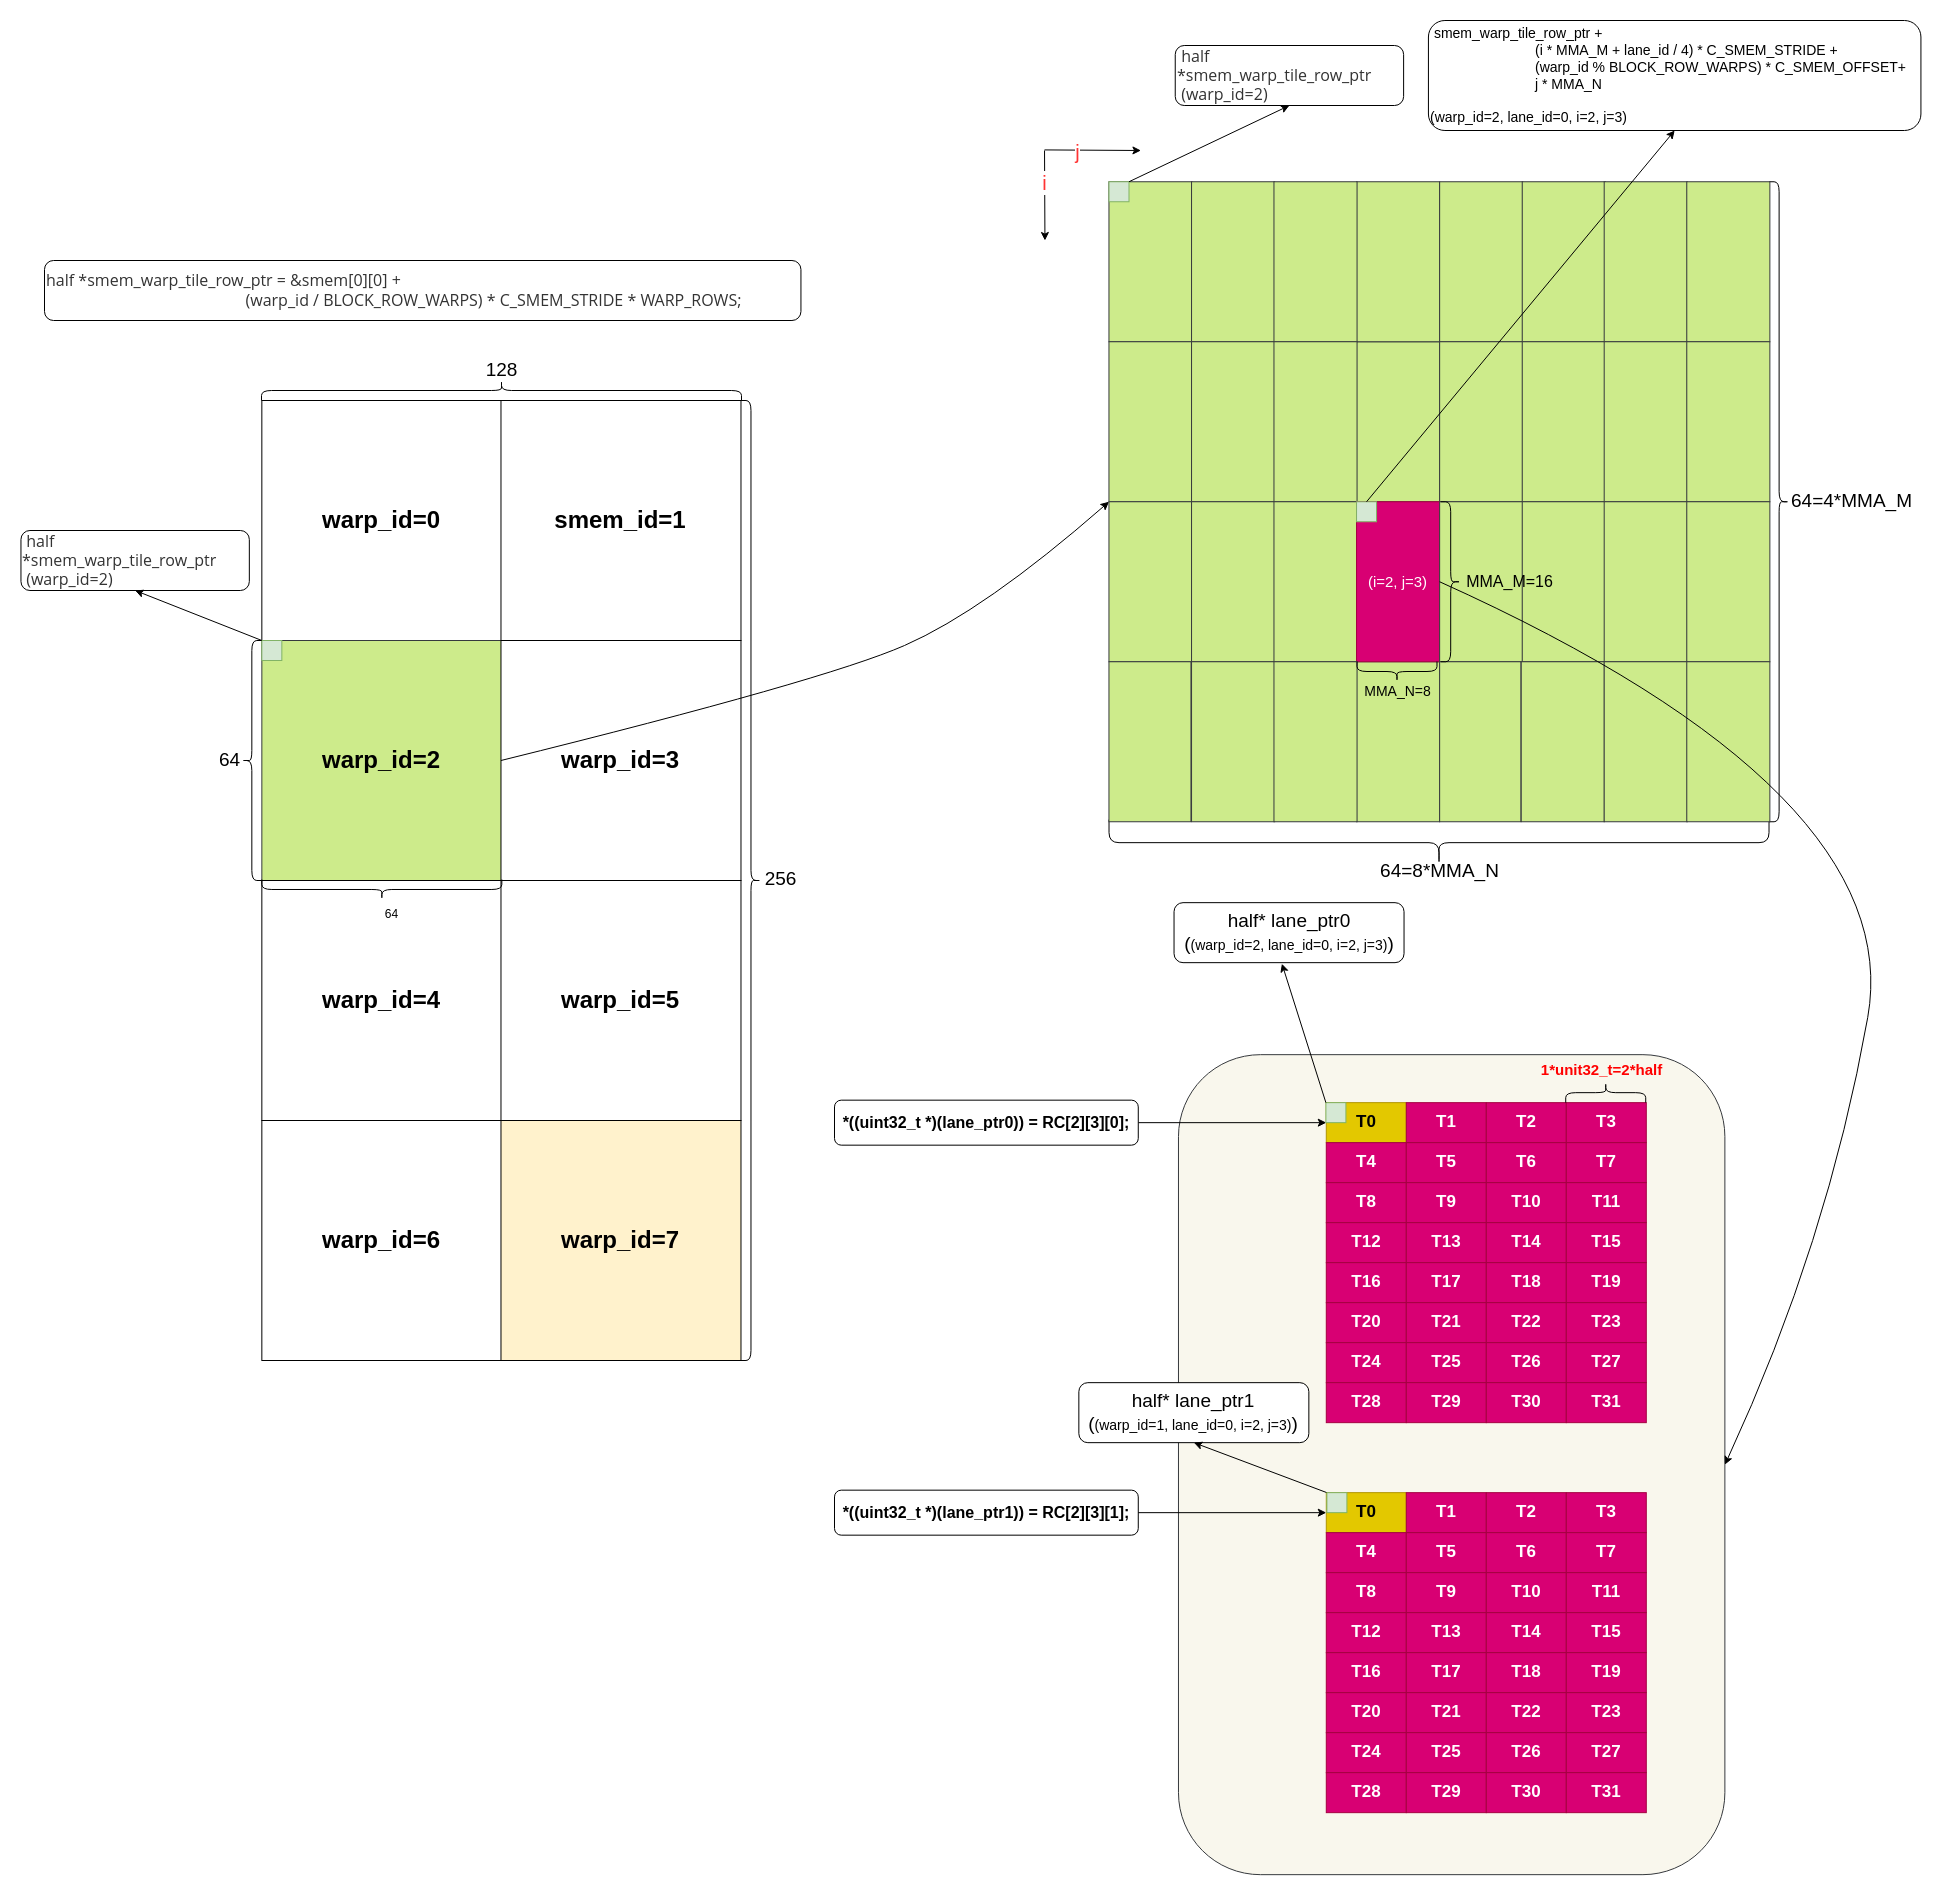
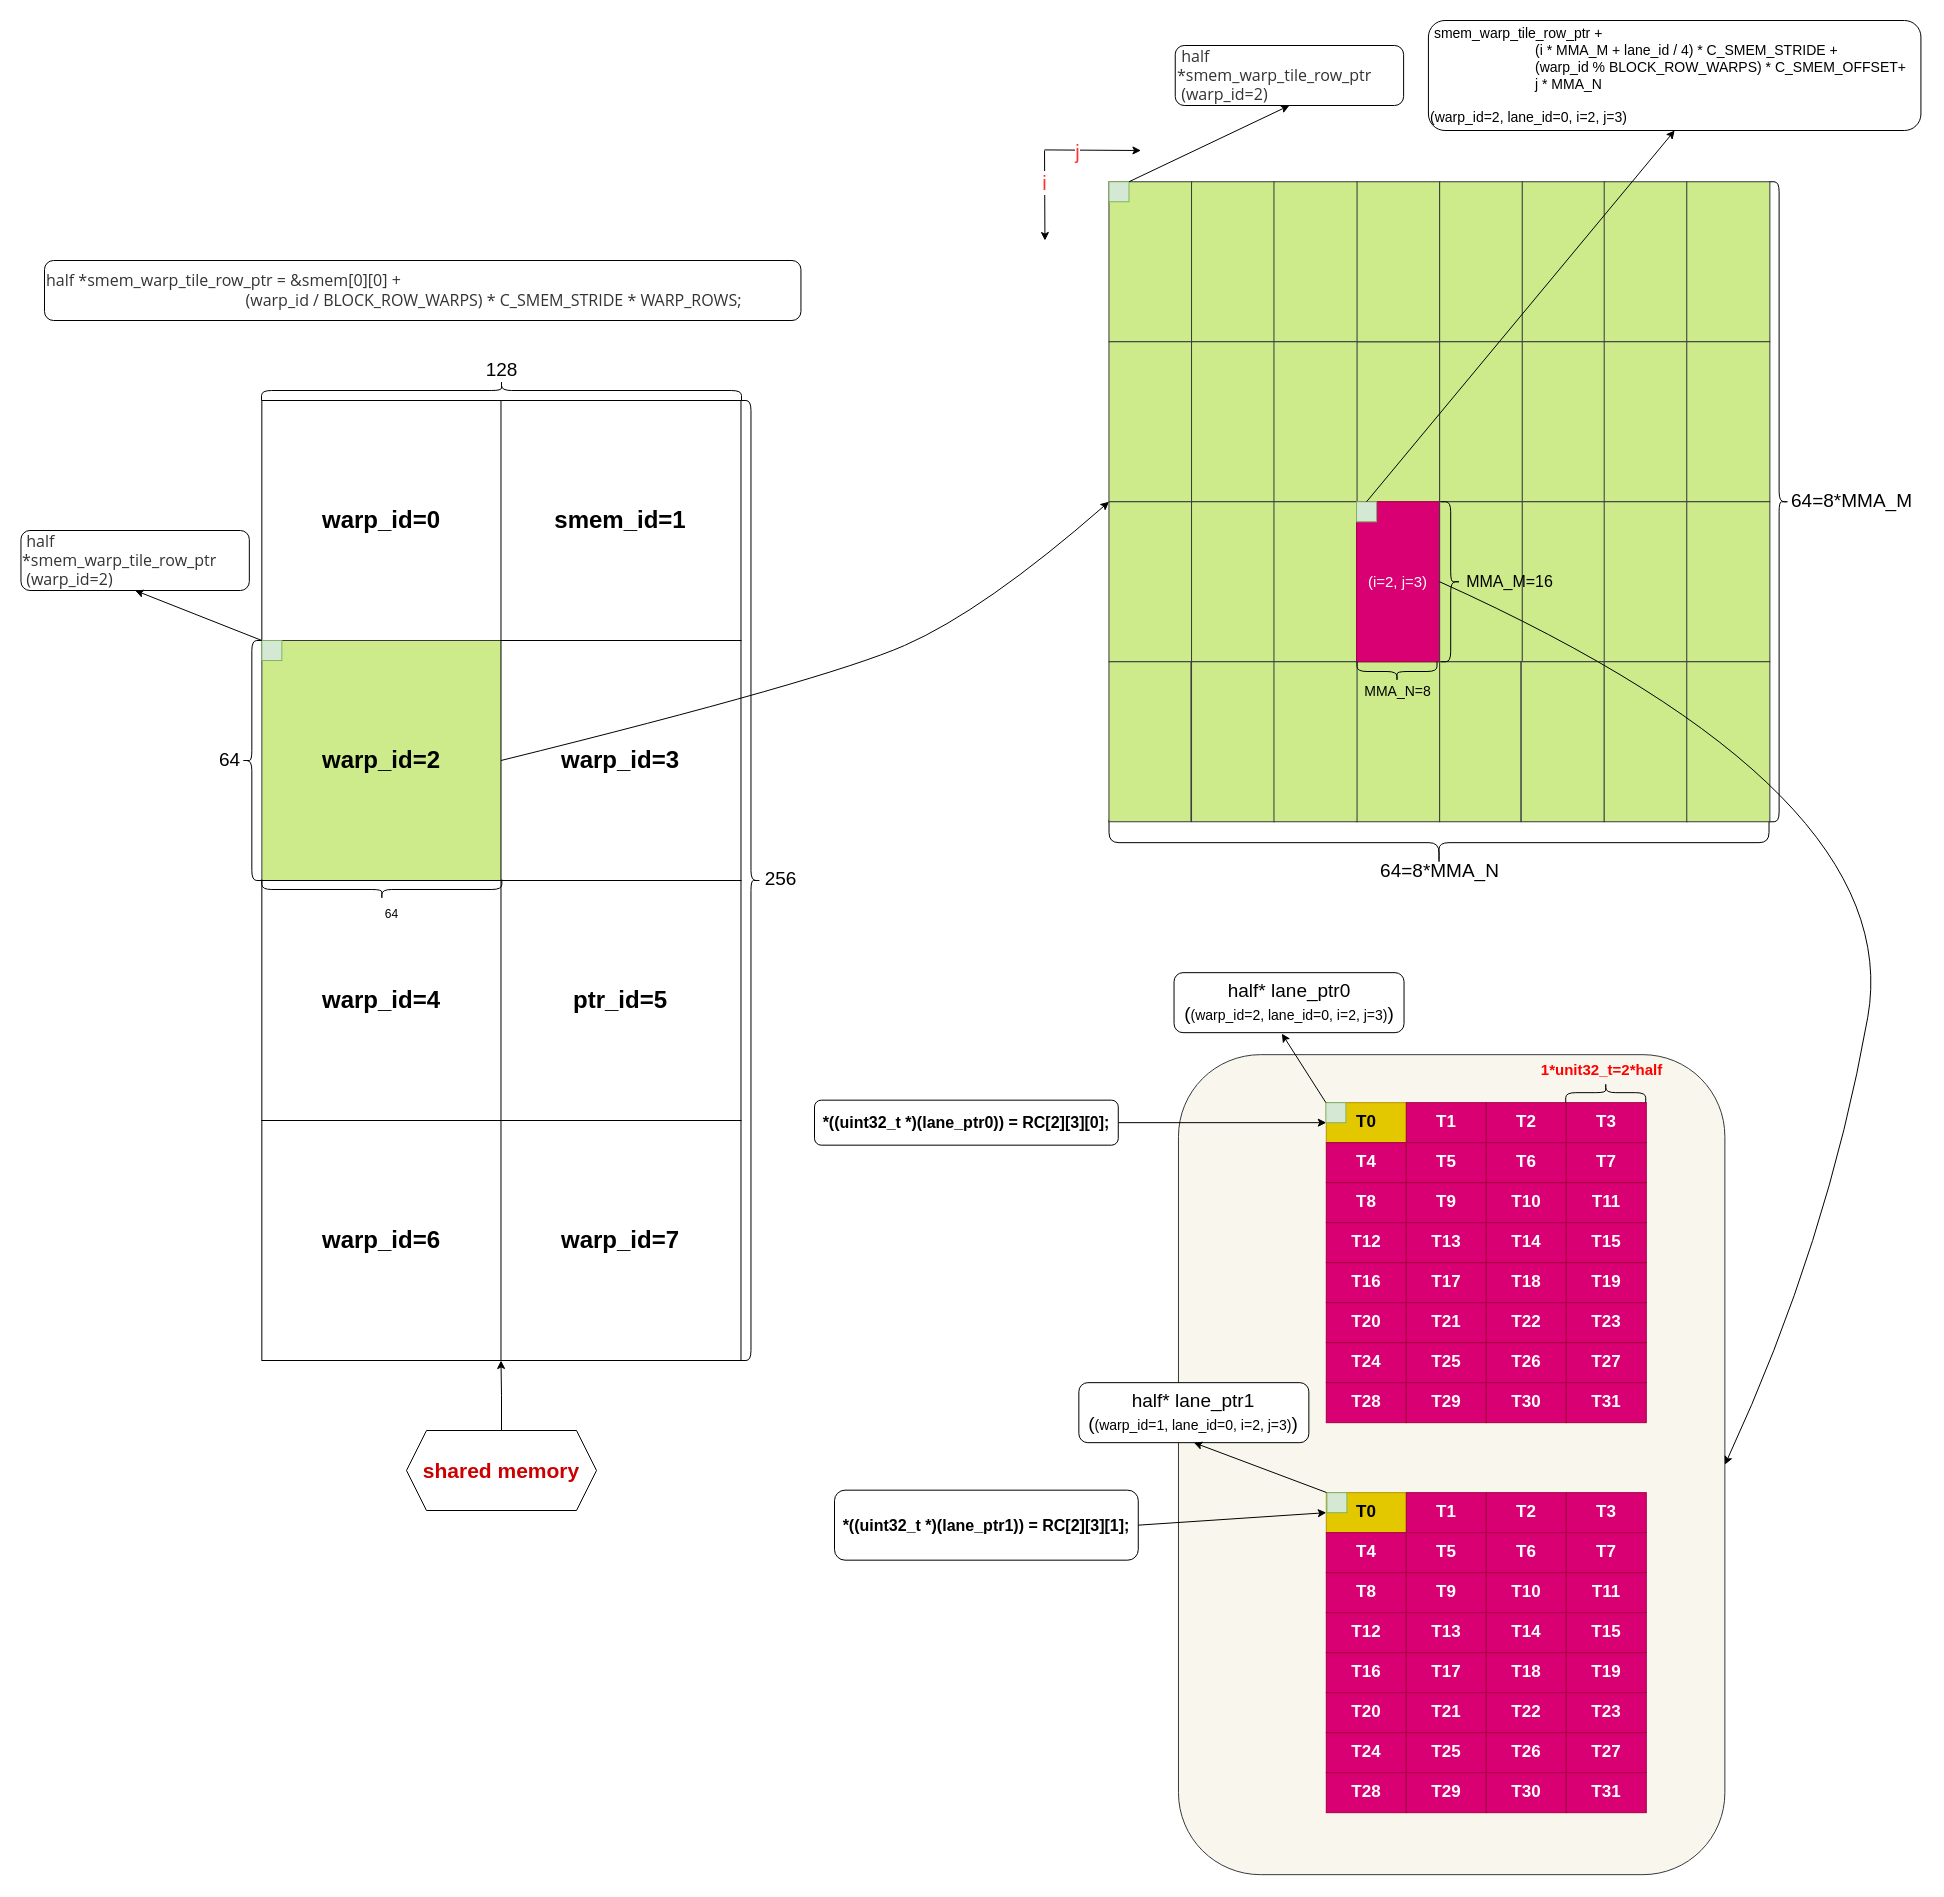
- <mxCell id="151" value="&lt;font style=&quot;font-size: 19px;&quot;&gt;64=4*MMA_M&lt;/font&gt;" style="text;html=1;align=center;verticalAlign=middle;resizable=0;points=[];autosize=1;strokeColor=none;fillColor=none;" parent="1" vertex="1"><mxGeometry x="1781.33" y="481.25" width="140" height="40" as="geometry" /></mxCell>
+ <mxCell id="151" value="&lt;font style=&quot;font-size: 19px;&quot;&gt;64=8*MMA_M&lt;/font&gt;" style="text;html=1;align=center;verticalAlign=middle;resizable=0;points=[];autosize=1;strokeColor=none;fillColor=none;" parent="1" vertex="1"><mxGeometry x="1781.33" y="481.25" width="140" height="40" as="geometry" /></mxCell>
- <mxCell id="142" value="&lt;font style=&quot;font-size: 19px;&quot;&gt;half* lane_ptr0&lt;/font&gt;&lt;div&gt;&lt;font style=&quot;font-size: 19px;&quot;&gt;(&lt;/font&gt;&lt;span style=&quot;font-size: 14px; text-align: left; background-color: initial;&quot;&gt;(warp_id=2, lane_id=0, i=2, j=3)&lt;/span&gt;&lt;span style=&quot;font-size: 19px; background-color: initial;&quot;&gt;)&lt;/span&gt;&lt;/div&gt;" style="rounded=1;whiteSpace=wrap;html=1;" parent="1" vertex="1"><mxGeometry x="1173.54" y="902.16" width="230" height="60" as="geometry" /></mxCell>
+ <mxCell id="142" value="&lt;font style=&quot;font-size: 19px;&quot;&gt;half* lane_ptr0&lt;/font&gt;&lt;div&gt;&lt;font style=&quot;font-size: 19px;&quot;&gt;(&lt;/font&gt;&lt;span style=&quot;font-size: 14px; text-align: left; background-color: initial;&quot;&gt;(warp_id=2, lane_id=0, i=2, j=3)&lt;/span&gt;&lt;span style=&quot;font-size: 19px; background-color: initial;&quot;&gt;)&lt;/span&gt;&lt;/div&gt;" style="rounded=1;whiteSpace=wrap;html=1;" parent="1" vertex="1"><mxGeometry x="1173.54" y="972.16" width="230" height="60" as="geometry" /></mxCell>
- <mxCell id="9" value="&lt;b&gt;&lt;font style=&quot;font-size: 24px;&quot;&gt;warp_id=5&lt;/font&gt;&lt;/b&gt;" style="whiteSpace=wrap;html=1;aspect=fixed;" parent="1" vertex="1"><mxGeometry x="500.48" y="880" width="240" height="240" as="geometry" /></mxCell>
+ <mxCell id="9" value="&lt;b&gt;&lt;font style=&quot;font-size: 24px;&quot;&gt;ptr_id=5&lt;/font&gt;&lt;/b&gt;" style="whiteSpace=wrap;html=1;aspect=fixed;" parent="1" vertex="1"><mxGeometry x="500.48" y="880" width="240" height="240" as="geometry" /></mxCell>
- <mxCell id="141" value="&lt;div&gt;&lt;span style=&quot;background-color: initial;&quot;&gt;&lt;span style=&quot;font-size: 16px;&quot;&gt;&lt;b&gt;*((uint32_t *)(lane_ptr0)) =&amp;nbsp;&lt;/b&gt;&lt;/span&gt;&lt;/span&gt;&lt;font style=&quot;font-size: 16px;&quot;&gt;&lt;b&gt;RC[2&lt;/b&gt;&lt;/font&gt;&lt;b style=&quot;background-color: initial; font-size: 16px;&quot;&gt;][3][0]&lt;/b&gt;&lt;span style=&quot;background-color: initial;&quot;&gt;&lt;span style=&quot;font-size: 16px;&quot;&gt;&lt;b&gt;;&lt;/b&gt;&lt;/span&gt;&lt;br&gt;&lt;/span&gt;&lt;/div&gt;" style="rounded=1;whiteSpace=wrap;html=1;" parent="1" vertex="1"><mxGeometry x="834" y="1099.66" width="303.77" height="45" as="geometry" /></mxCell>
+ <mxCell id="141" value="&lt;div&gt;&lt;span style=&quot;background-color: initial;&quot;&gt;&lt;span style=&quot;font-size: 16px;&quot;&gt;&lt;b&gt;*((uint32_t *)(lane_ptr0)) =&amp;nbsp;&lt;/b&gt;&lt;/span&gt;&lt;/span&gt;&lt;font style=&quot;font-size: 16px;&quot;&gt;&lt;b&gt;RC[2&lt;/b&gt;&lt;/font&gt;&lt;b style=&quot;background-color: initial; font-size: 16px;&quot;&gt;][3][0]&lt;/b&gt;&lt;span style=&quot;background-color: initial;&quot;&gt;&lt;span style=&quot;font-size: 16px;&quot;&gt;&lt;b&gt;;&lt;/b&gt;&lt;/span&gt;&lt;br&gt;&lt;/span&gt;&lt;/div&gt;" style="rounded=1;whiteSpace=wrap;html=1;" parent="1" vertex="1"><mxGeometry x="814" y="1099.66" width="303.77" height="45" as="geometry" /></mxCell>
- <mxCell id="11" value="&lt;b&gt;&lt;font style=&quot;font-size: 24px;&quot;&gt;warp_id=7&lt;/font&gt;&lt;/b&gt;" style="whiteSpace=wrap;html=1;aspect=fixed;fillColor=#fff2cc;" parent="1" vertex="1"><mxGeometry x="500.48" y="1120" width="240" height="240" as="geometry" /></mxCell>
+ <mxCell id="11" value="&lt;b&gt;&lt;font style=&quot;font-size: 24px;&quot;&gt;warp_id=7&lt;/font&gt;&lt;/b&gt;" style="whiteSpace=wrap;html=1;aspect=fixed;" parent="1" vertex="1"><mxGeometry x="500.48" y="1120" width="240" height="240" as="geometry" /></mxCell>
+ <mxCell id="17" style="edgeStyle=orthogonalEdgeStyle;rounded=0;orthogonalLoop=1;jettySize=auto;html=1;entryX=0;entryY=1;entryDx=0;entryDy=0;" parent="1" source="18" target="11" edge="1"><mxGeometry relative="1" as="geometry" /></mxCell>
+ <mxCell id="18" value="&lt;div&gt;&lt;font color=&quot;#cc0000&quot; style=&quot;font-size: 21px;&quot;&gt;&lt;b&gt;shared memory&lt;/b&gt;&lt;/font&gt;&lt;/div&gt;" style="shape=hexagon;perimeter=hexagonPerimeter2;whiteSpace=wrap;html=1;fixedSize=1;" parent="1" vertex="1"><mxGeometry x="406" y="1430" width="190" height="80" as="geometry" /></mxCell>
- <mxCell id="148" value="&lt;div&gt;&lt;span style=&quot;background-color: initial;&quot;&gt;&lt;span style=&quot;font-size: 16px;&quot;&gt;&lt;b&gt;*((uint32_t *)(lane_ptr1)) =&amp;nbsp;&lt;/b&gt;&lt;/span&gt;&lt;/span&gt;&lt;font style=&quot;font-size: 16px;&quot;&gt;&lt;b&gt;RC[2&lt;/b&gt;&lt;/font&gt;&lt;b style=&quot;background-color: initial; font-size: 16px;&quot;&gt;][3][1]&lt;/b&gt;&lt;span style=&quot;background-color: initial;&quot;&gt;&lt;span style=&quot;font-size: 16px;&quot;&gt;&lt;b&gt;;&lt;/b&gt;&lt;/span&gt;&lt;br&gt;&lt;/span&gt;&lt;/div&gt;" style="rounded=1;whiteSpace=wrap;html=1;" parent="1" vertex="1"><mxGeometry x="834" y="1489.66" width="303.77" height="45" as="geometry" /></mxCell>
+ <mxCell id="148" value="&lt;div&gt;&lt;span style=&quot;background-color: initial;&quot;&gt;&lt;span style=&quot;font-size: 16px;&quot;&gt;&lt;b&gt;*((uint32_t *)(lane_ptr1)) =&amp;nbsp;&lt;/b&gt;&lt;/span&gt;&lt;/span&gt;&lt;font style=&quot;font-size: 16px;&quot;&gt;&lt;b&gt;RC[2&lt;/b&gt;&lt;/font&gt;&lt;b style=&quot;background-color: initial; font-size: 16px;&quot;&gt;][3][1]&lt;/b&gt;&lt;span style=&quot;background-color: initial;&quot;&gt;&lt;span style=&quot;font-size: 16px;&quot;&gt;&lt;b&gt;;&lt;/b&gt;&lt;/span&gt;&lt;br&gt;&lt;/span&gt;&lt;/div&gt;" style="rounded=1;whiteSpace=wrap;html=1;" parent="1" vertex="1"><mxGeometry x="834" y="1489.66" width="303.77" height="70" as="geometry" /></mxCell>
